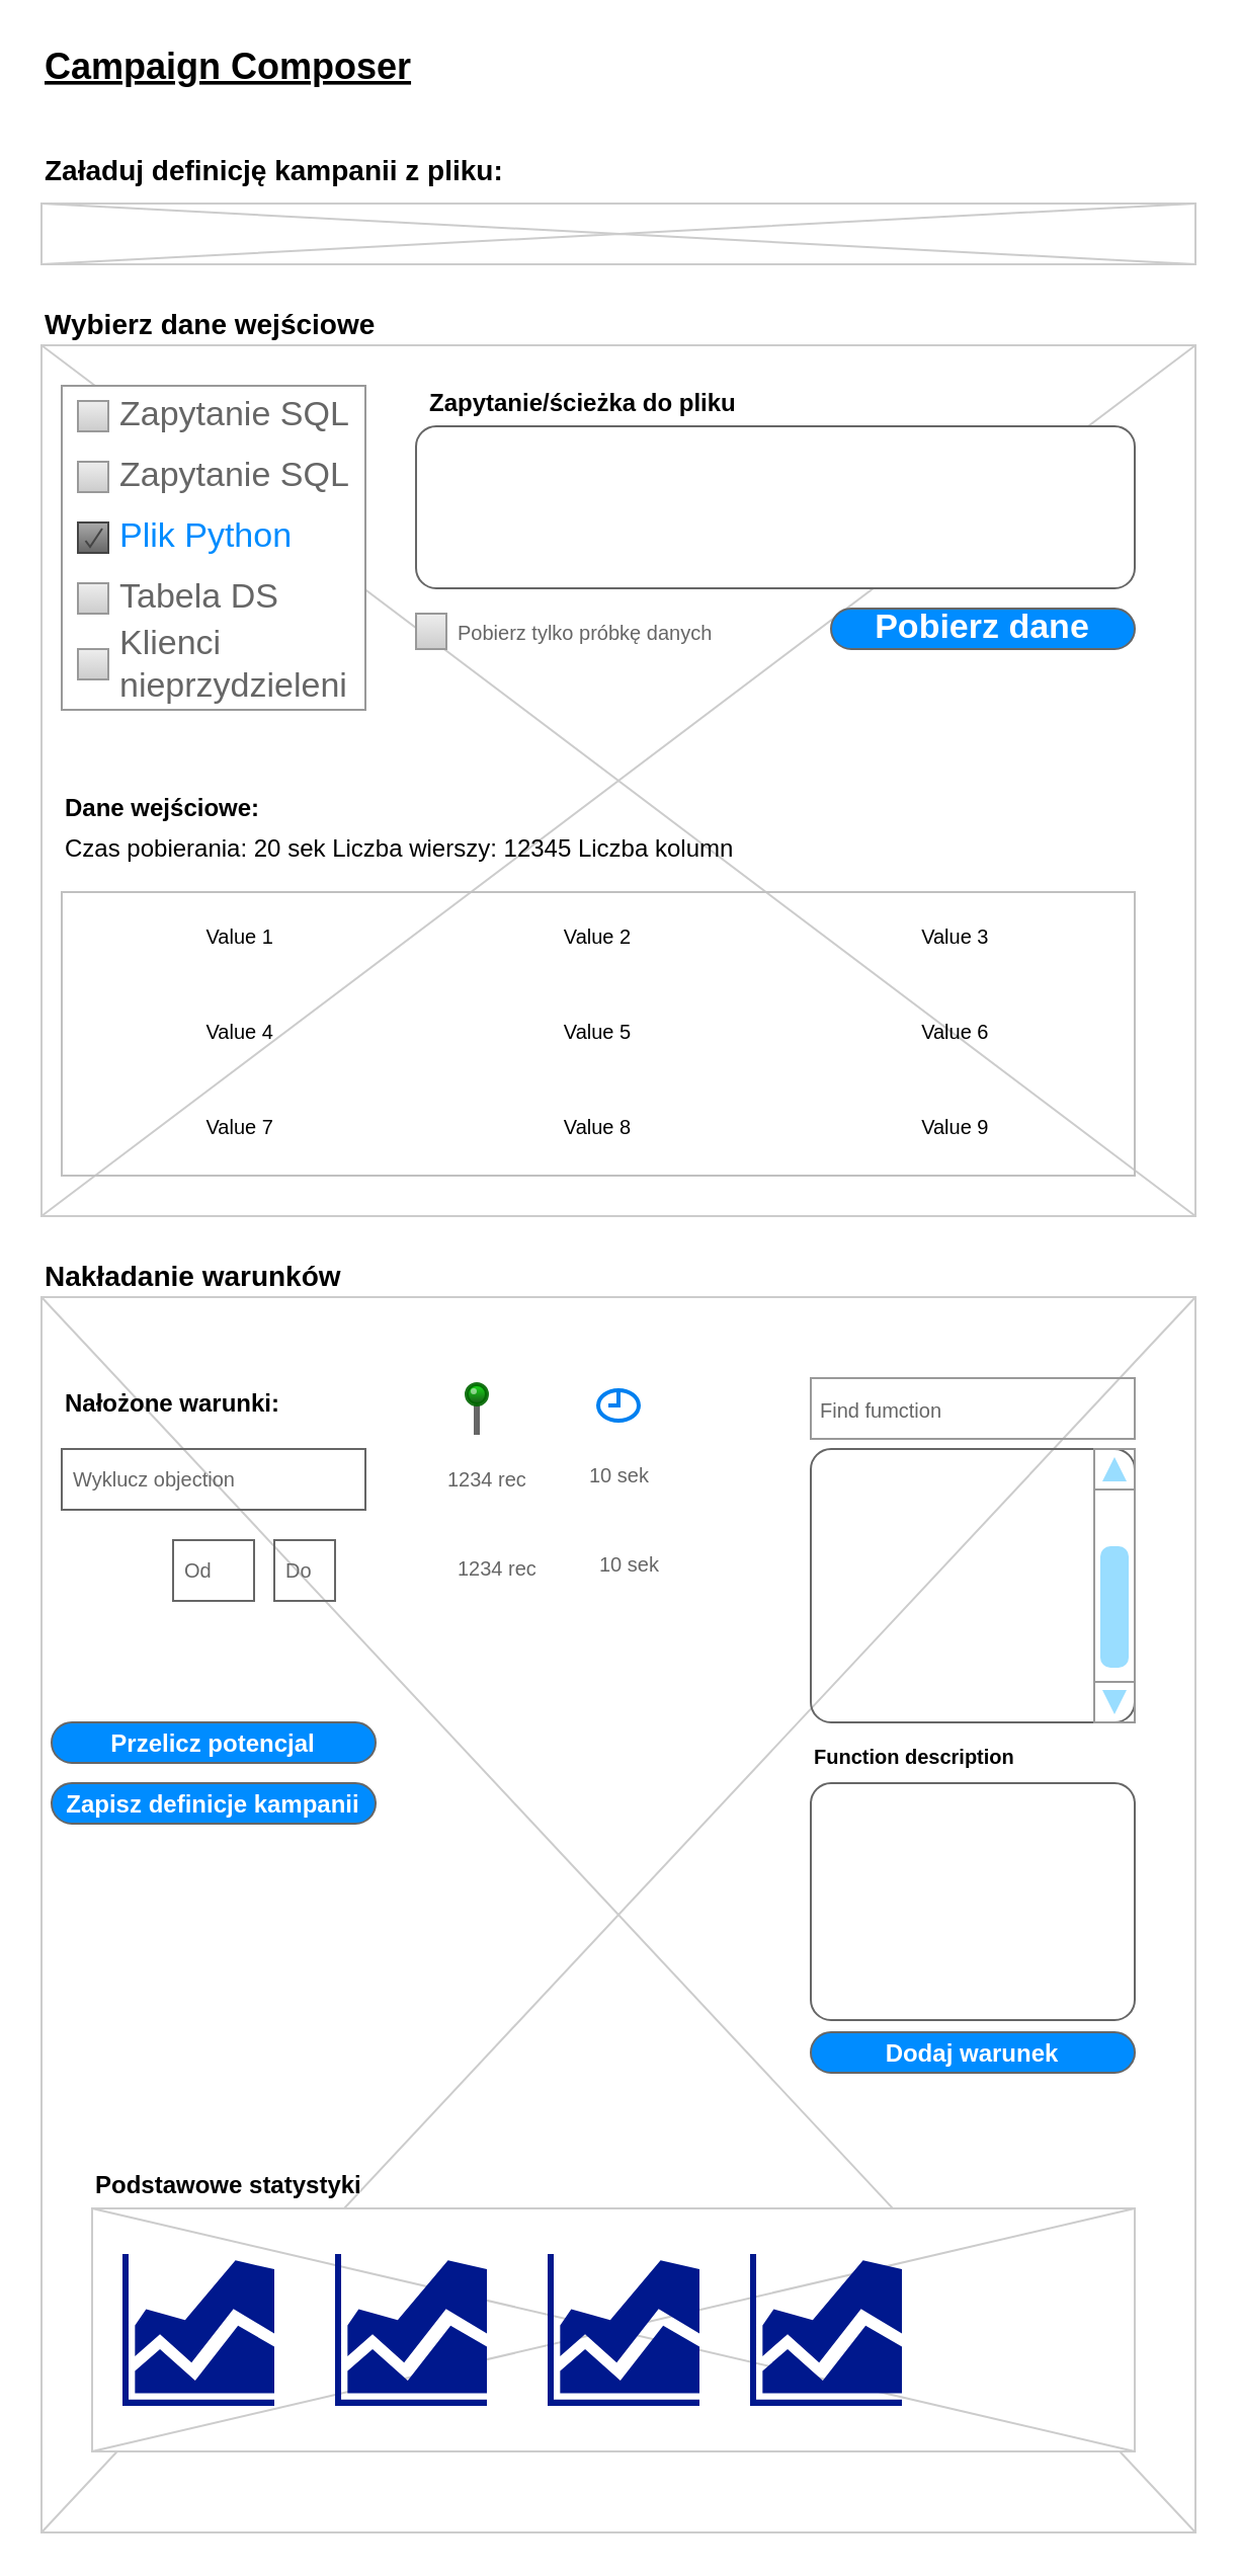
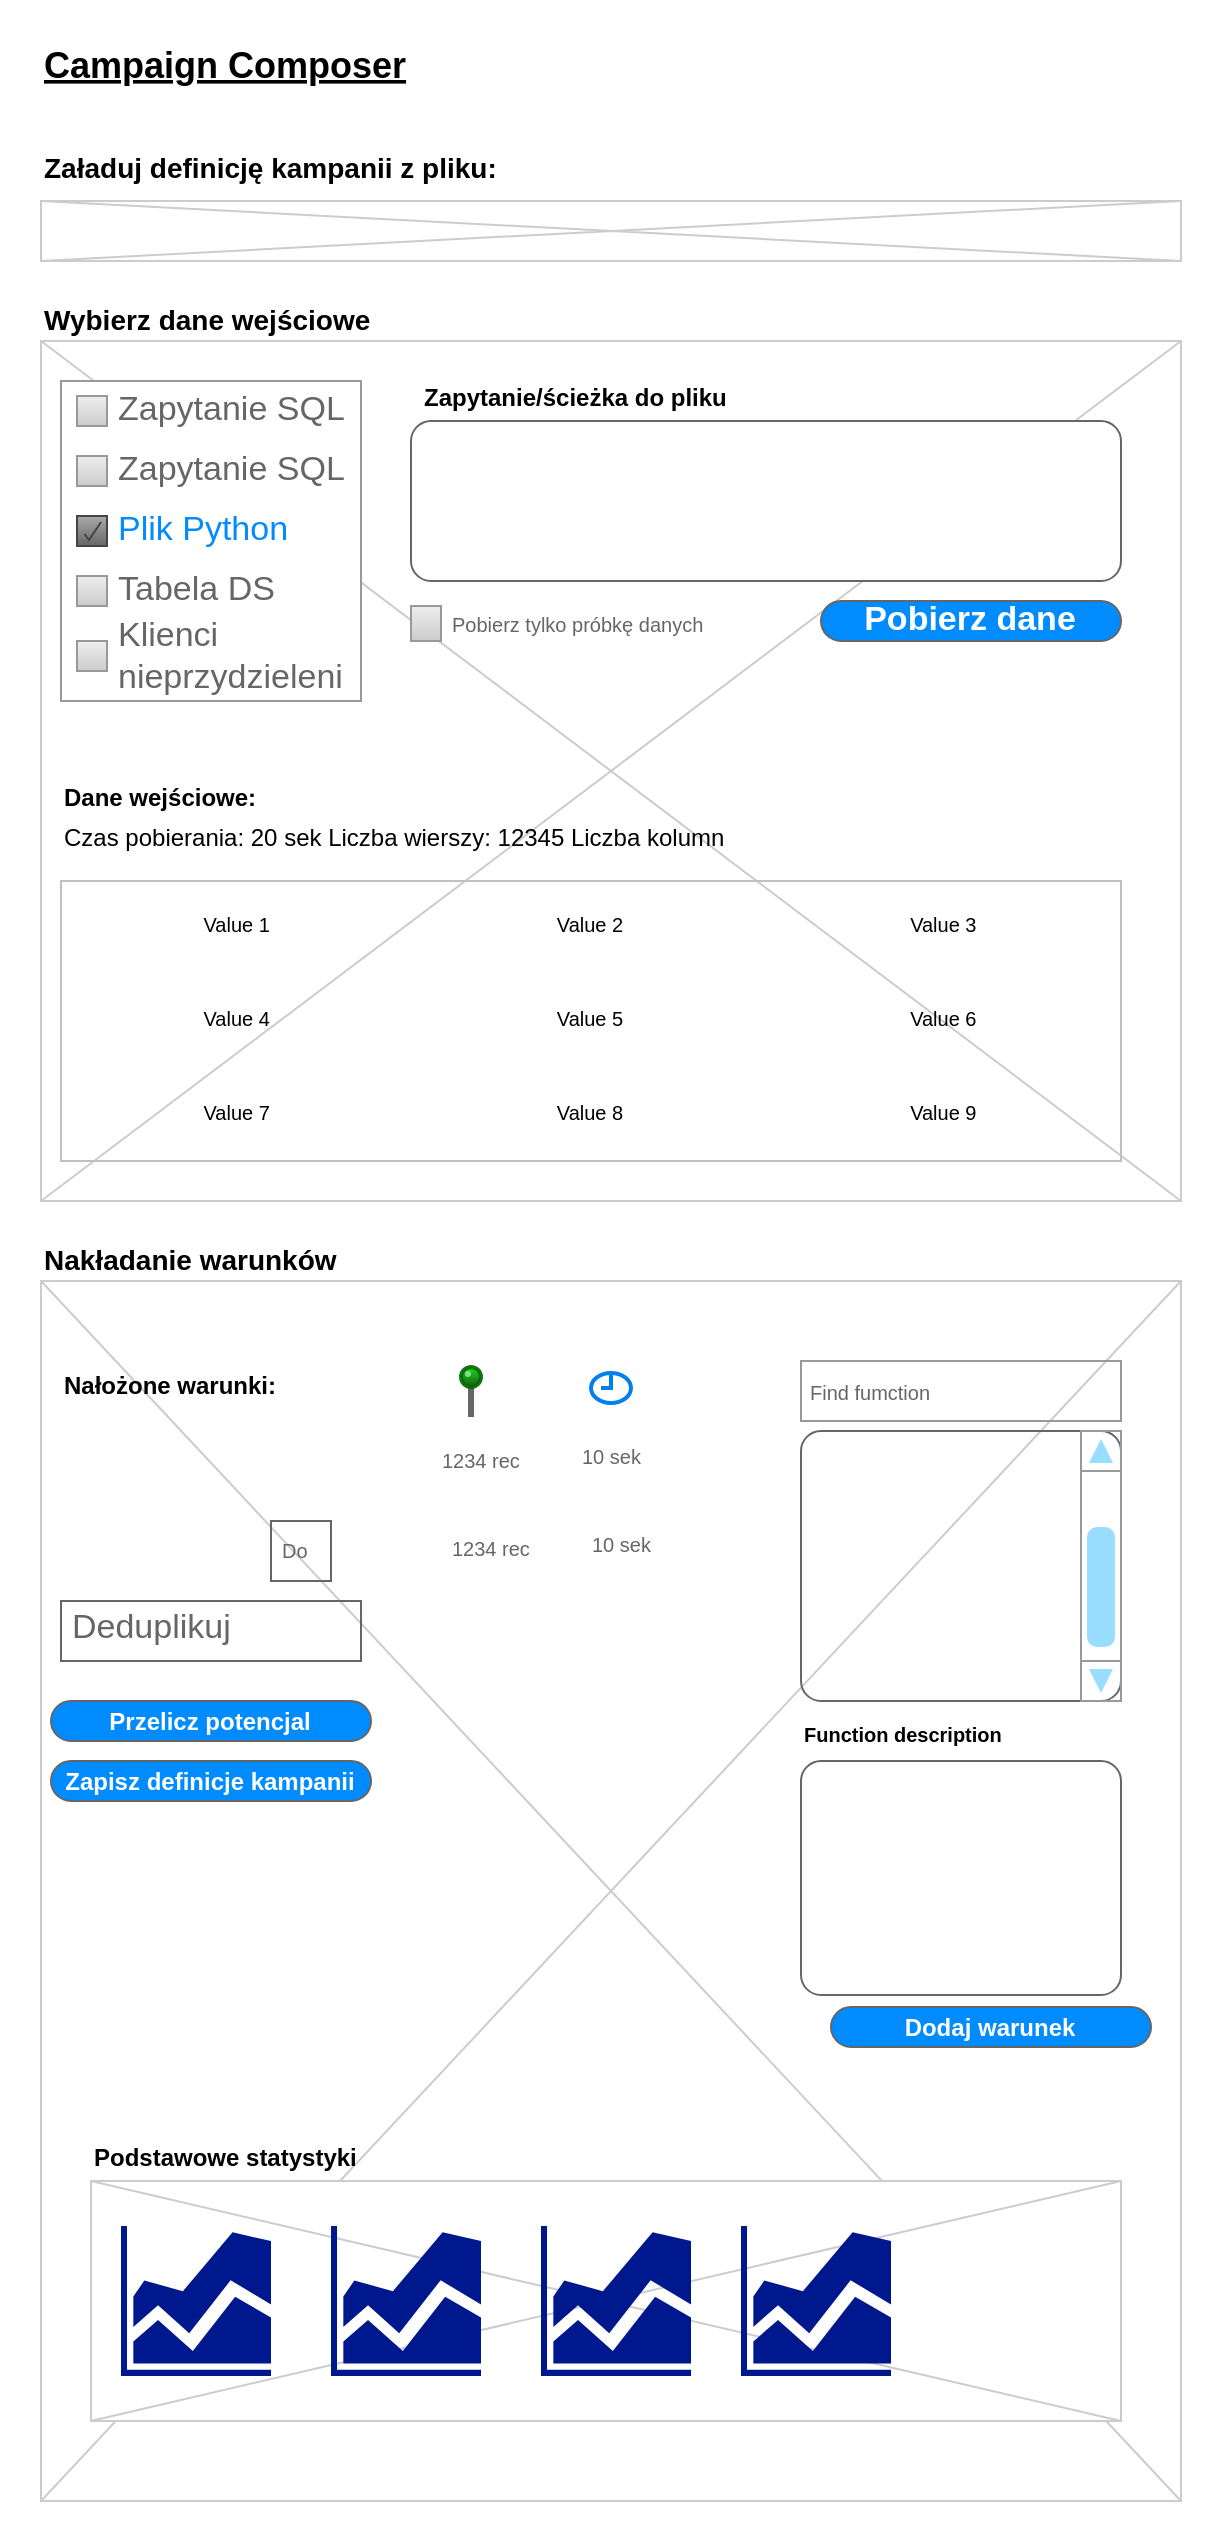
- <mxCell id="31" value="&lt;font style=&quot;font-size: 10px&quot;&gt;Wyklucz objection&lt;/font&gt;" style="strokeWidth=1;shadow=0;dashed=0;align=center;html=1;shape=mxgraph.mockup.text.textBox;fontColor=#666666;align=left;fontSize=17;spacingLeft=4;spacingTop=-3;strokeColor=#666666;mainText=;fillColor=none;gradientColor=none;" vertex="1" parent="1"><mxGeometry x="30" y="715" width="150" height="30" as="geometry" /></mxCell>
- <mxCell id="36" value="&lt;font style=&quot;font-size: 10px&quot;&gt;Od&lt;/font&gt;" style="strokeWidth=1;shadow=0;dashed=0;align=center;html=1;shape=mxgraph.mockup.text.textBox;fontColor=#666666;align=left;fontSize=17;spacingLeft=4;spacingTop=-3;strokeColor=#666666;mainText=;fillColor=none;gradientColor=none;" vertex="1" parent="1"><mxGeometry x="85" y="760" width="40" height="30" as="geometry" /></mxCell>
+ <mxCell id="42" value="Deduplikuj" style="strokeWidth=1;shadow=0;dashed=0;align=center;html=1;shape=mxgraph.mockup.text.textBox;fontColor=#666666;align=left;fontSize=17;spacingLeft=4;spacingTop=-3;strokeColor=#666666;mainText=;fillColor=none;gradientColor=none;" vertex="1" parent="1"><mxGeometry x="30" y="800" width="150" height="30" as="geometry" /></mxCell>
- <mxCell id="29" value="&lt;span style=&quot;font-size: 12px&quot;&gt;Dodaj warunek&lt;/span&gt;" style="strokeWidth=1;shadow=0;dashed=0;align=center;html=1;shape=mxgraph.mockup.buttons.button;strokeColor=#666666;fontColor=#ffffff;mainText=;buttonStyle=round;fontSize=17;fontStyle=1;fillColor=#008cff;whiteSpace=wrap;" vertex="1" parent="1"><mxGeometry x="400" y="1003" width="160" height="20" as="geometry" /></mxCell>
+ <mxCell id="29" value="&lt;span style=&quot;font-size: 12px&quot;&gt;Dodaj warunek&lt;/span&gt;" style="strokeWidth=1;shadow=0;dashed=0;align=center;html=1;shape=mxgraph.mockup.buttons.button;strokeColor=#666666;fontColor=#ffffff;mainText=;buttonStyle=round;fontSize=17;fontStyle=1;fillColor=#008cff;whiteSpace=wrap;" vertex="1" parent="1"><mxGeometry x="415" y="1003" width="160" height="20" as="geometry" /></mxCell>
